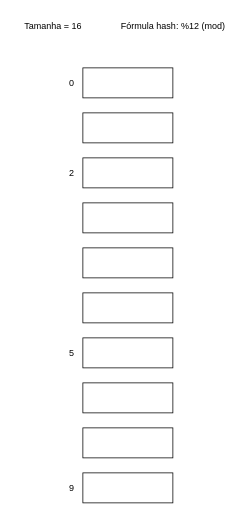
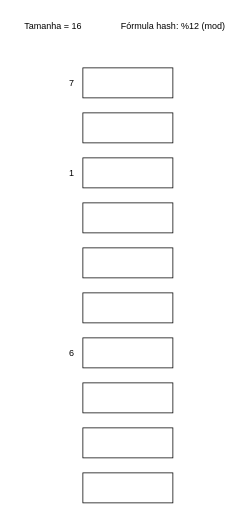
- <mxCell id="4" value="0" style="text;html=1;align=center;verticalAlign=middle;resizable=0;points=[];autosize=1;strokeColor=none;fillColor=none;" parent="2" vertex="1"><mxGeometry y="5" width="30" height="30" as="geometry" /></mxCell>
+ <mxCell id="4" value="7" style="text;html=1;align=center;verticalAlign=middle;resizable=0;points=[];autosize=1;strokeColor=none;fillColor=none;" parent="2" vertex="1"><mxGeometry y="5" width="30" height="30" as="geometry" /></mxCell>
- <mxCell id="9" value="2" style="text;html=1;align=center;verticalAlign=middle;resizable=0;points=[];autosize=1;strokeColor=none;fillColor=none;" parent="7" vertex="1"><mxGeometry y="5" width="30" height="30" as="geometry" /></mxCell>
+ <mxCell id="9" value="1" style="text;html=1;align=center;verticalAlign=middle;resizable=0;points=[];autosize=1;strokeColor=none;fillColor=none;" parent="7" vertex="1"><mxGeometry y="5" width="30" height="30" as="geometry" /></mxCell>
- <mxCell id="18" value="5" style="text;html=1;align=center;verticalAlign=middle;resizable=0;points=[];autosize=1;strokeColor=none;fillColor=none;" parent="16" vertex="1"><mxGeometry y="5" width="30" height="30" as="geometry" /></mxCell>
+ <mxCell id="18" value="6" style="text;html=1;align=center;verticalAlign=middle;resizable=0;points=[];autosize=1;strokeColor=none;fillColor=none;" parent="16" vertex="1"><mxGeometry y="5" width="30" height="30" as="geometry" /></mxCell>
- <mxCell id="23" value="9" style="text;html=1;align=center;verticalAlign=middle;resizable=0;points=[];autosize=1;strokeColor=none;fillColor=none;" parent="21" vertex="1"><mxGeometry y="5" width="30" height="30" as="geometry" /></mxCell>
